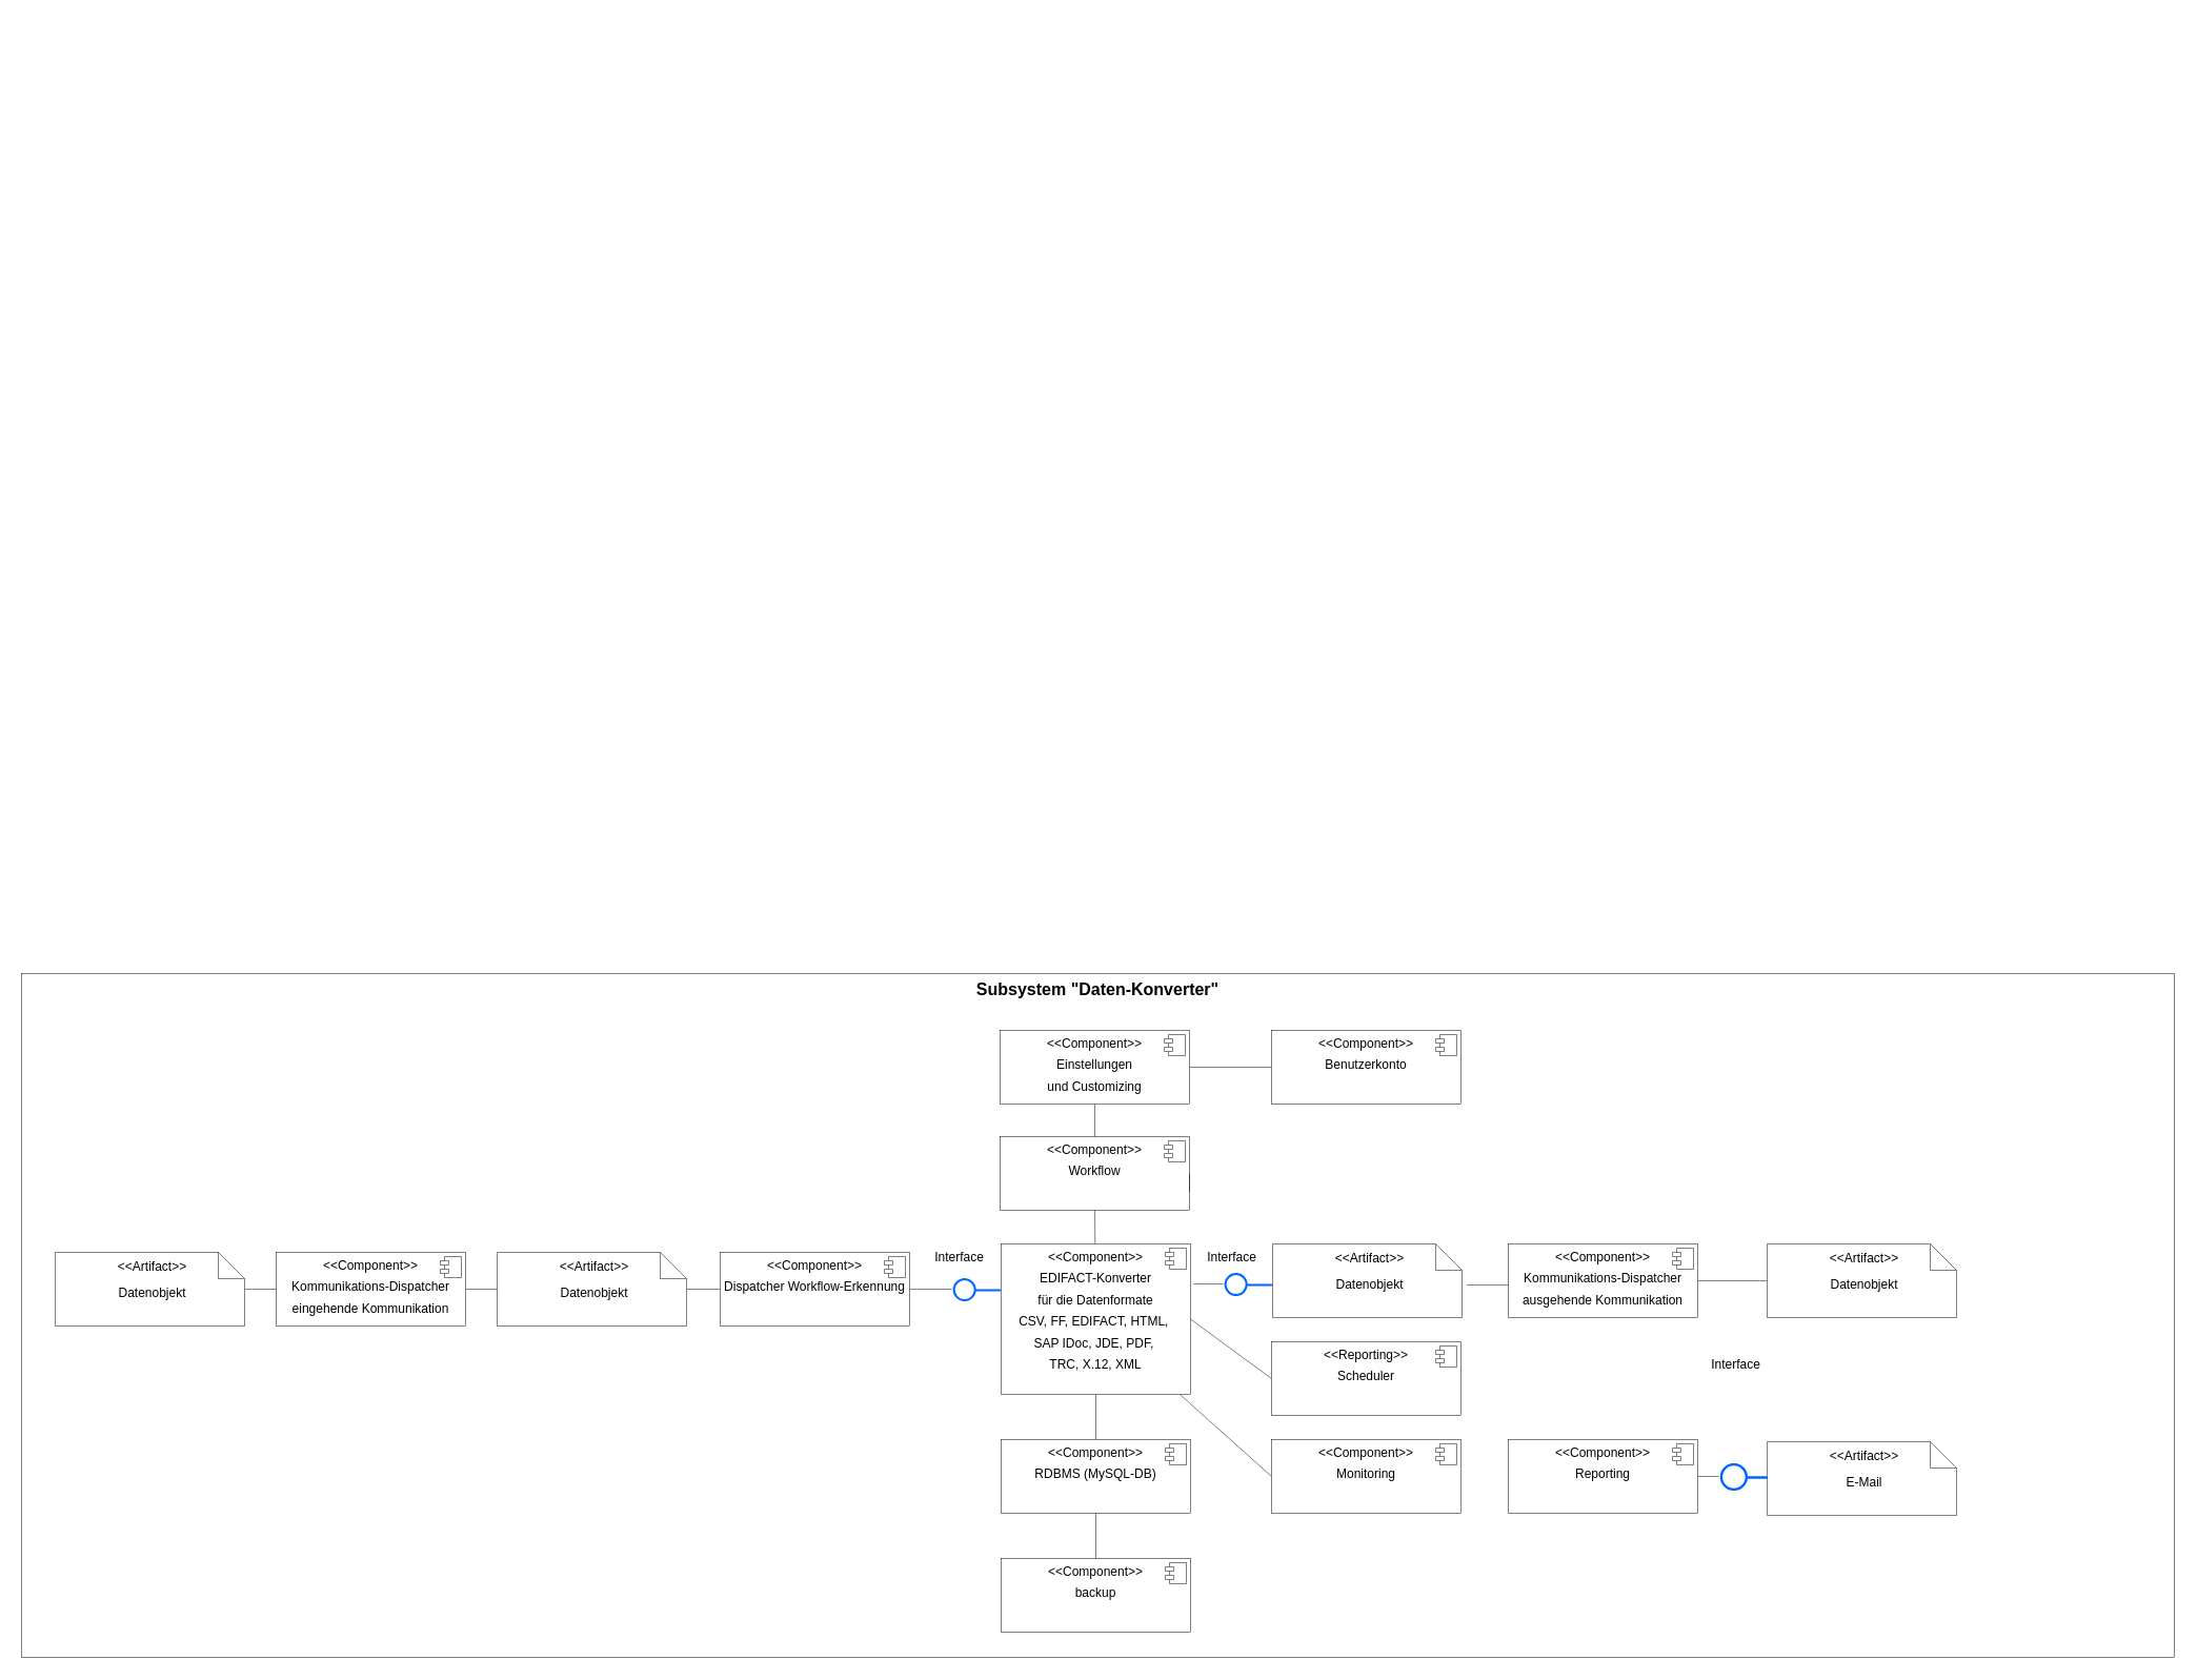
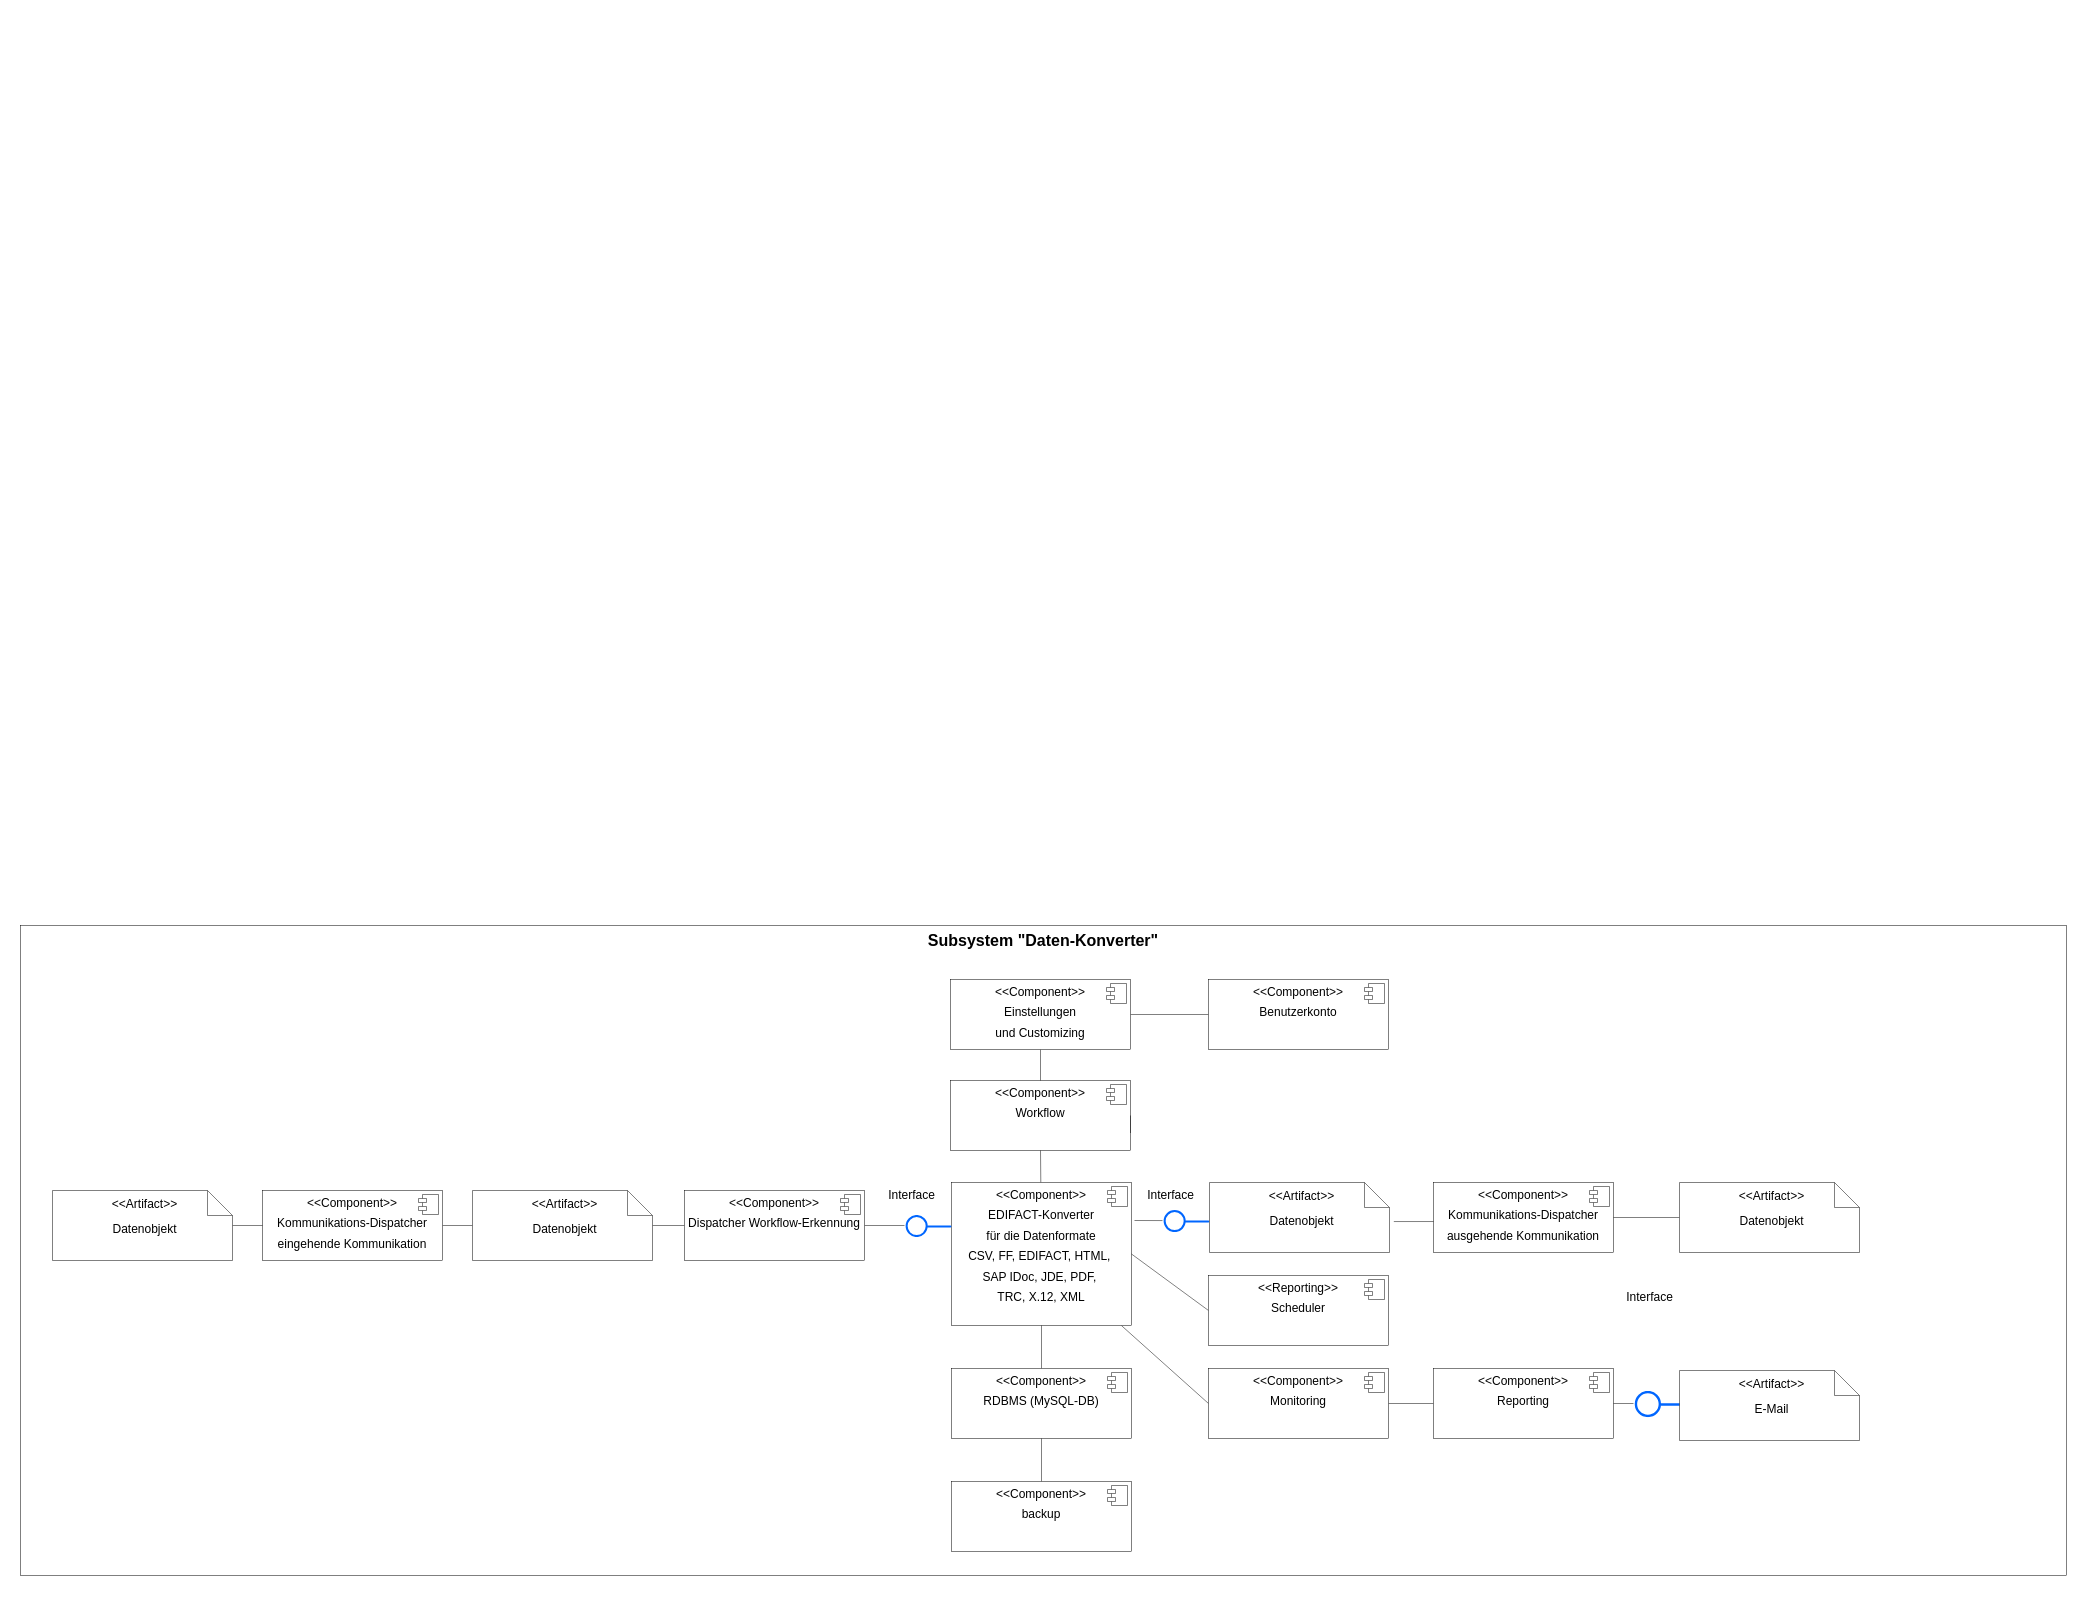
+ <mxCell id="17" value="" style="edgeStyle=none;rounded=0;orthogonalLoop=1;jettySize=auto;html=1;endArrow=none;endFill=0;entryX=1;entryY=0.5;entryDx=0;entryDy=0;strokeWidth=0.5;" parent="1" source="18" target="36" edge="1"><mxGeometry relative="1" as="geometry" /></mxCell>
